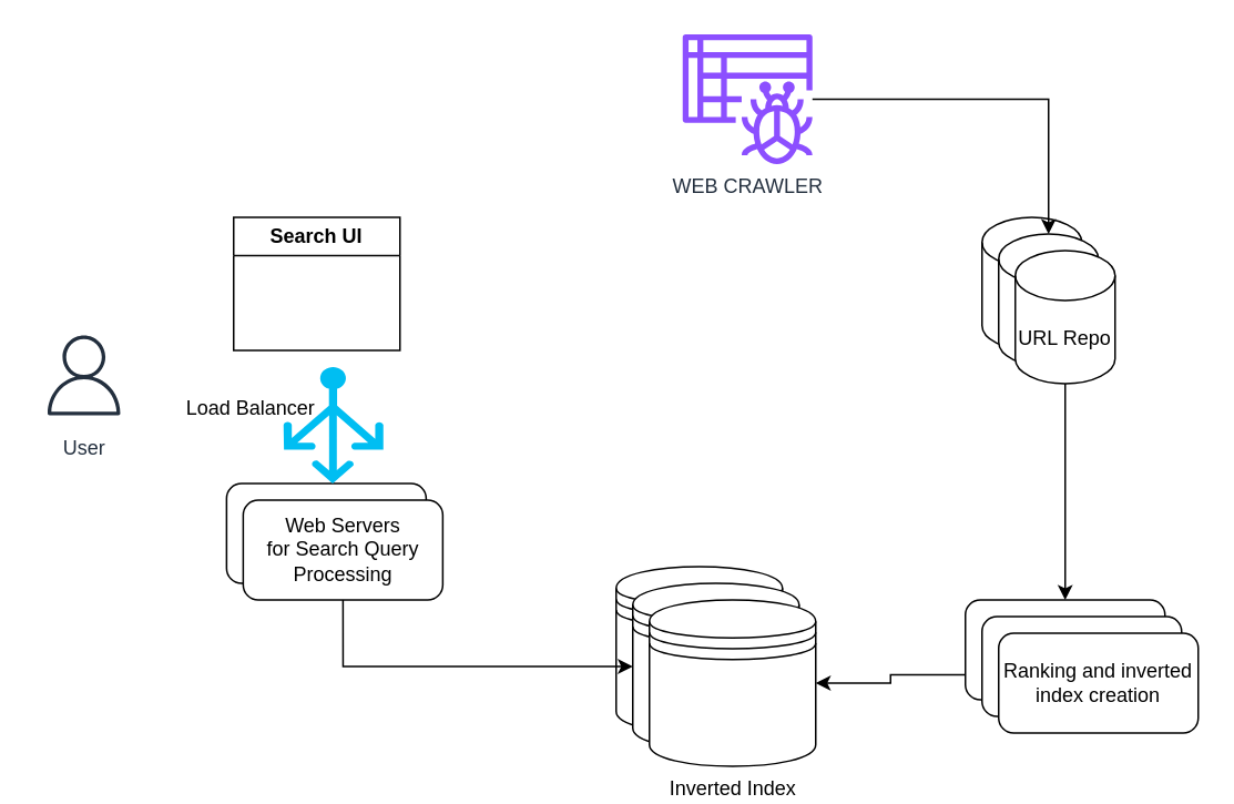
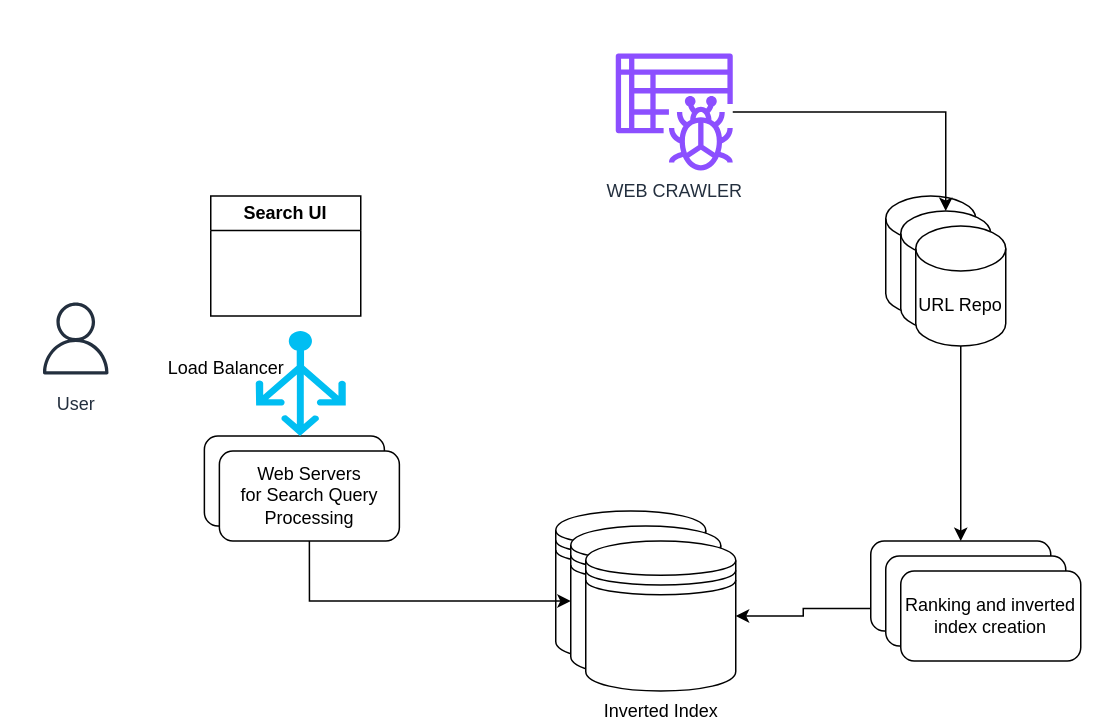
- <mxCell id="4" value="WEB CRAWLER" style="sketch=0;outlineConnect=0;fontColor=#232F3E;gradientColor=none;fillColor=#8C4FFF;strokeColor=none;dashed=0;verticalLabelPosition=bottom;verticalAlign=top;align=center;html=1;fontSize=12;fontStyle=0;aspect=fixed;pointerEvents=1;shape=mxgraph.aws4.glue_crawlers;" vertex="1" parent="1"><mxGeometry x="410" y="20" width="78" height="78" as="geometry" /></mxCell>
+ <mxCell id="4" value="WEB CRAWLER" style="sketch=0;outlineConnect=0;fontColor=#232F3E;gradientColor=none;fillColor=#8C4FFF;strokeColor=none;dashed=0;verticalLabelPosition=bottom;verticalAlign=top;align=center;html=1;fontSize=12;fontStyle=0;aspect=fixed;pointerEvents=1;shape=mxgraph.aws4.glue_crawlers;" vertex="1" parent="1"><mxGeometry x="410" y="35" width="78" height="78" as="geometry" /></mxCell>
